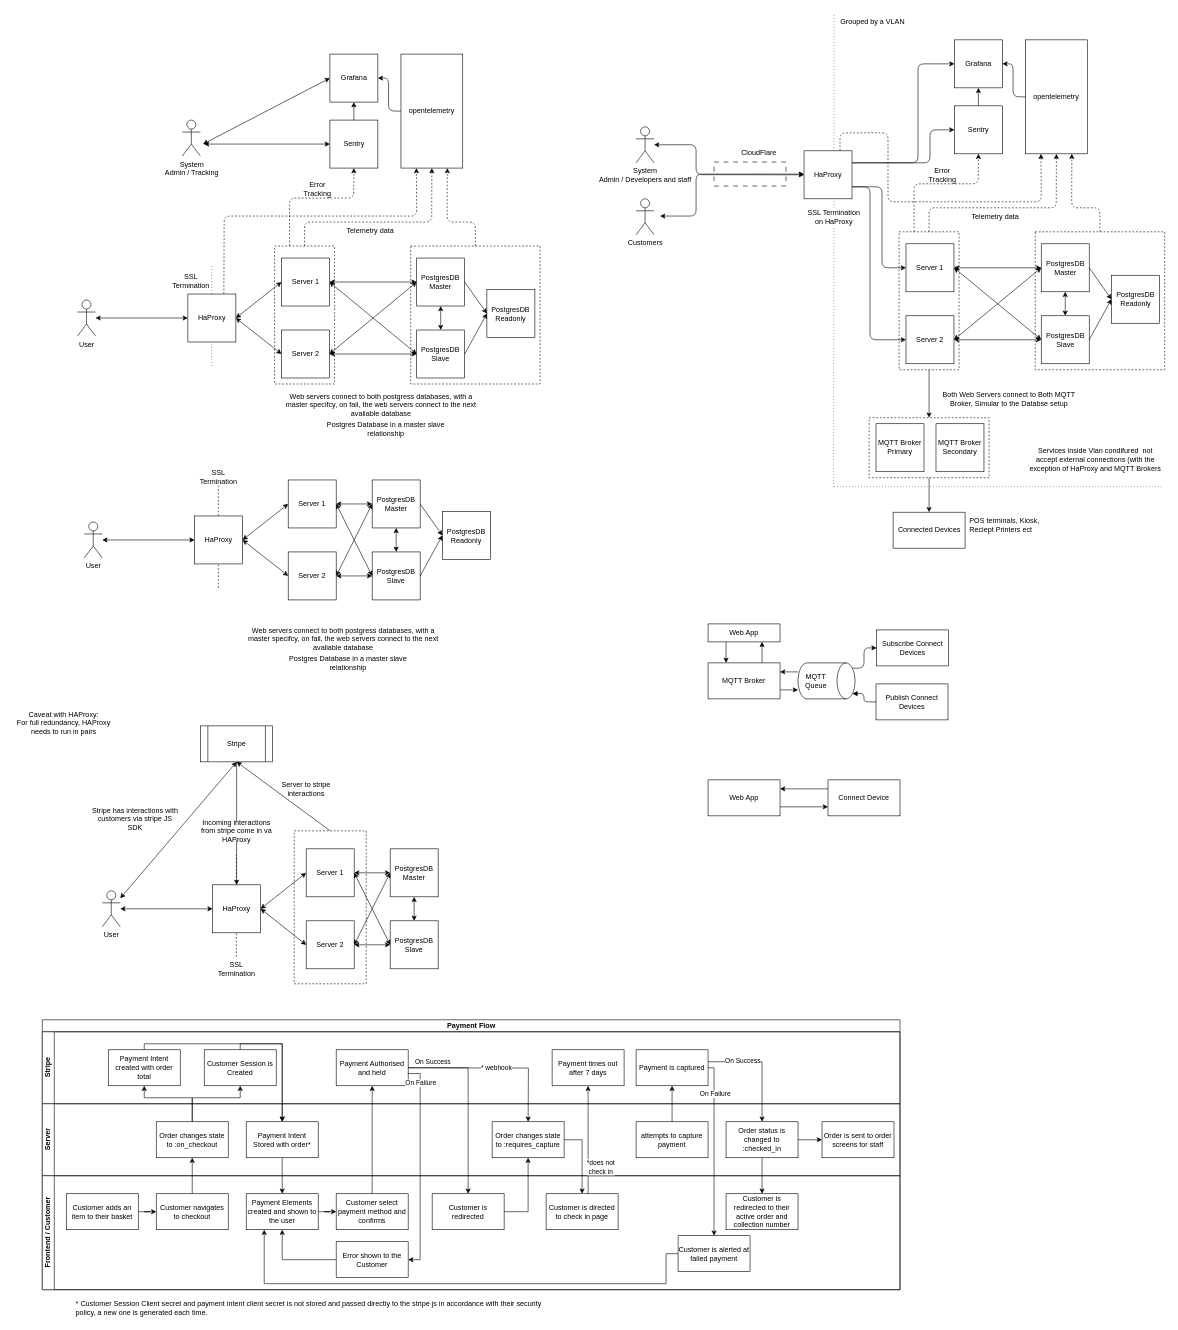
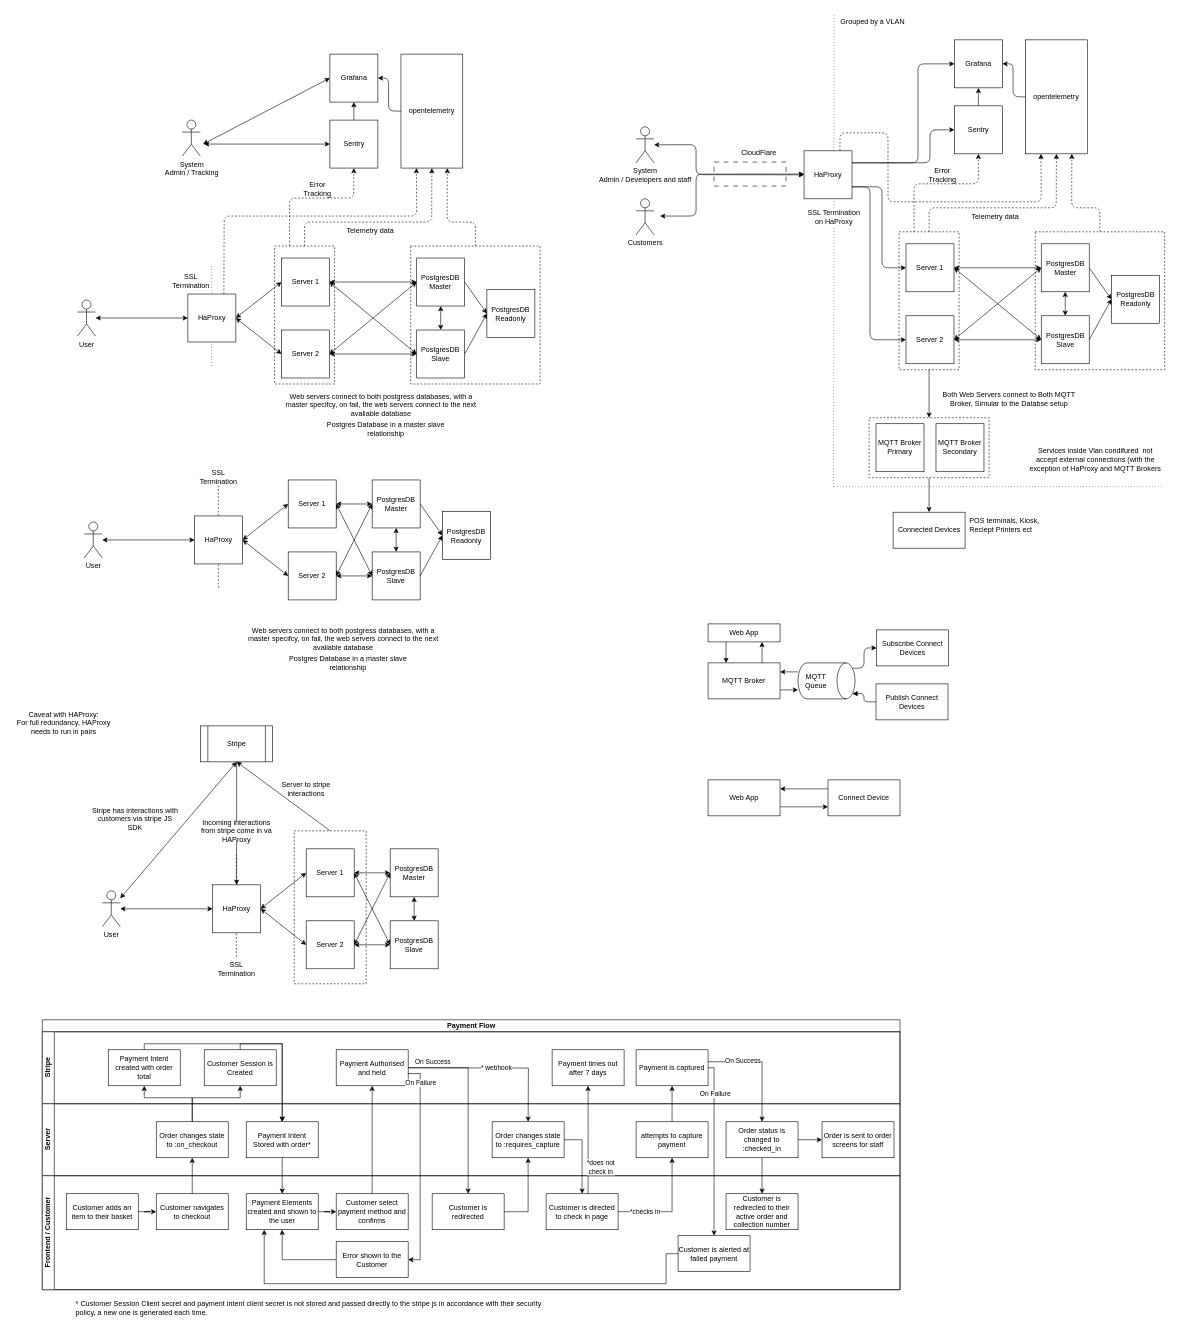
+ <mxCell id="88" value="" style="edgeStyle=orthogonalEdgeStyle;rounded=0;orthogonalLoop=1;jettySize=auto;html=1;" parent="48" source="73" target="61" edge="1"><mxGeometry relative="1" as="geometry" /></mxCell>
+ <mxCell id="89" value="*checks in" style="edgeLabel;html=1;align=center;verticalAlign=middle;resizable=0;points=[];" parent="88" vertex="1" connectable="0"><mxGeometry x="-0.51" relative="1" as="geometry"><mxPoint as="offset" /></mxGeometry></mxCell>
